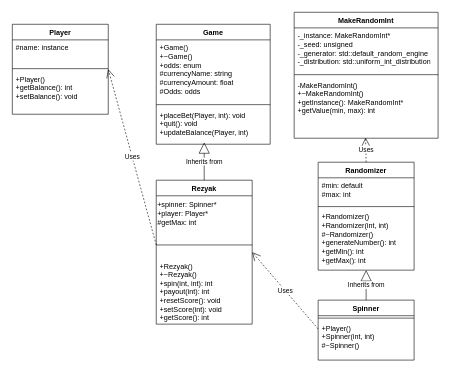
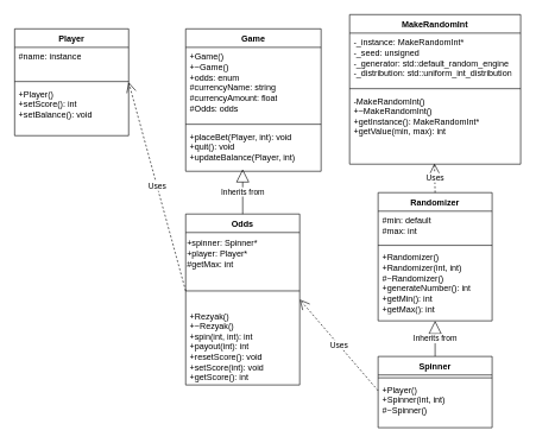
- <mxCell id="5" value="+Player()&lt;br&gt;&lt;div&gt;+getBalance(): int&lt;br&gt;&lt;/div&gt;&lt;div&gt;+setBalance(): void&lt;br&gt;&lt;/div&gt;" style="text;strokeColor=none;fillColor=none;align=left;verticalAlign=top;spacingLeft=4;spacingRight=4;overflow=hidden;rotatable=0;points=[[0,0.5],[1,0.5]];portConstraint=eastwest;whiteSpace=wrap;html=1;" parent="2" vertex="1"><mxGeometry y="78" width="160" height="72" as="geometry" /></mxCell>
+ <mxCell id="5" value="+Player()&lt;br&gt;&lt;div&gt;+setScore(): int&lt;br&gt;&lt;/div&gt;&lt;div&gt;+setBalance(): void&lt;br&gt;&lt;/div&gt;" style="text;strokeColor=none;fillColor=none;align=left;verticalAlign=top;spacingLeft=4;spacingRight=4;overflow=hidden;rotatable=0;points=[[0,0.5],[1,0.5]];portConstraint=eastwest;whiteSpace=wrap;html=1;" parent="2" vertex="1"><mxGeometry y="78" width="160" height="72" as="geometry" /></mxCell>
- <mxCell id="14" value="Rezyak" style="swimlane;fontStyle=1;align=center;verticalAlign=top;childLayout=stackLayout;horizontal=1;startSize=26;horizontalStack=0;resizeParent=1;resizeParentMax=0;resizeLast=0;collapsible=1;marginBottom=0;whiteSpace=wrap;html=1;" parent="1" vertex="1"><mxGeometry x="260" y="300" width="160" height="240" as="geometry" /></mxCell>
+ <mxCell id="14" value="Odds" style="swimlane;fontStyle=1;align=center;verticalAlign=top;childLayout=stackLayout;horizontal=1;startSize=26;horizontalStack=0;resizeParent=1;resizeParentMax=0;resizeLast=0;collapsible=1;marginBottom=0;whiteSpace=wrap;html=1;" parent="1" vertex="1"><mxGeometry x="260" y="300" width="160" height="240" as="geometry" /></mxCell>
